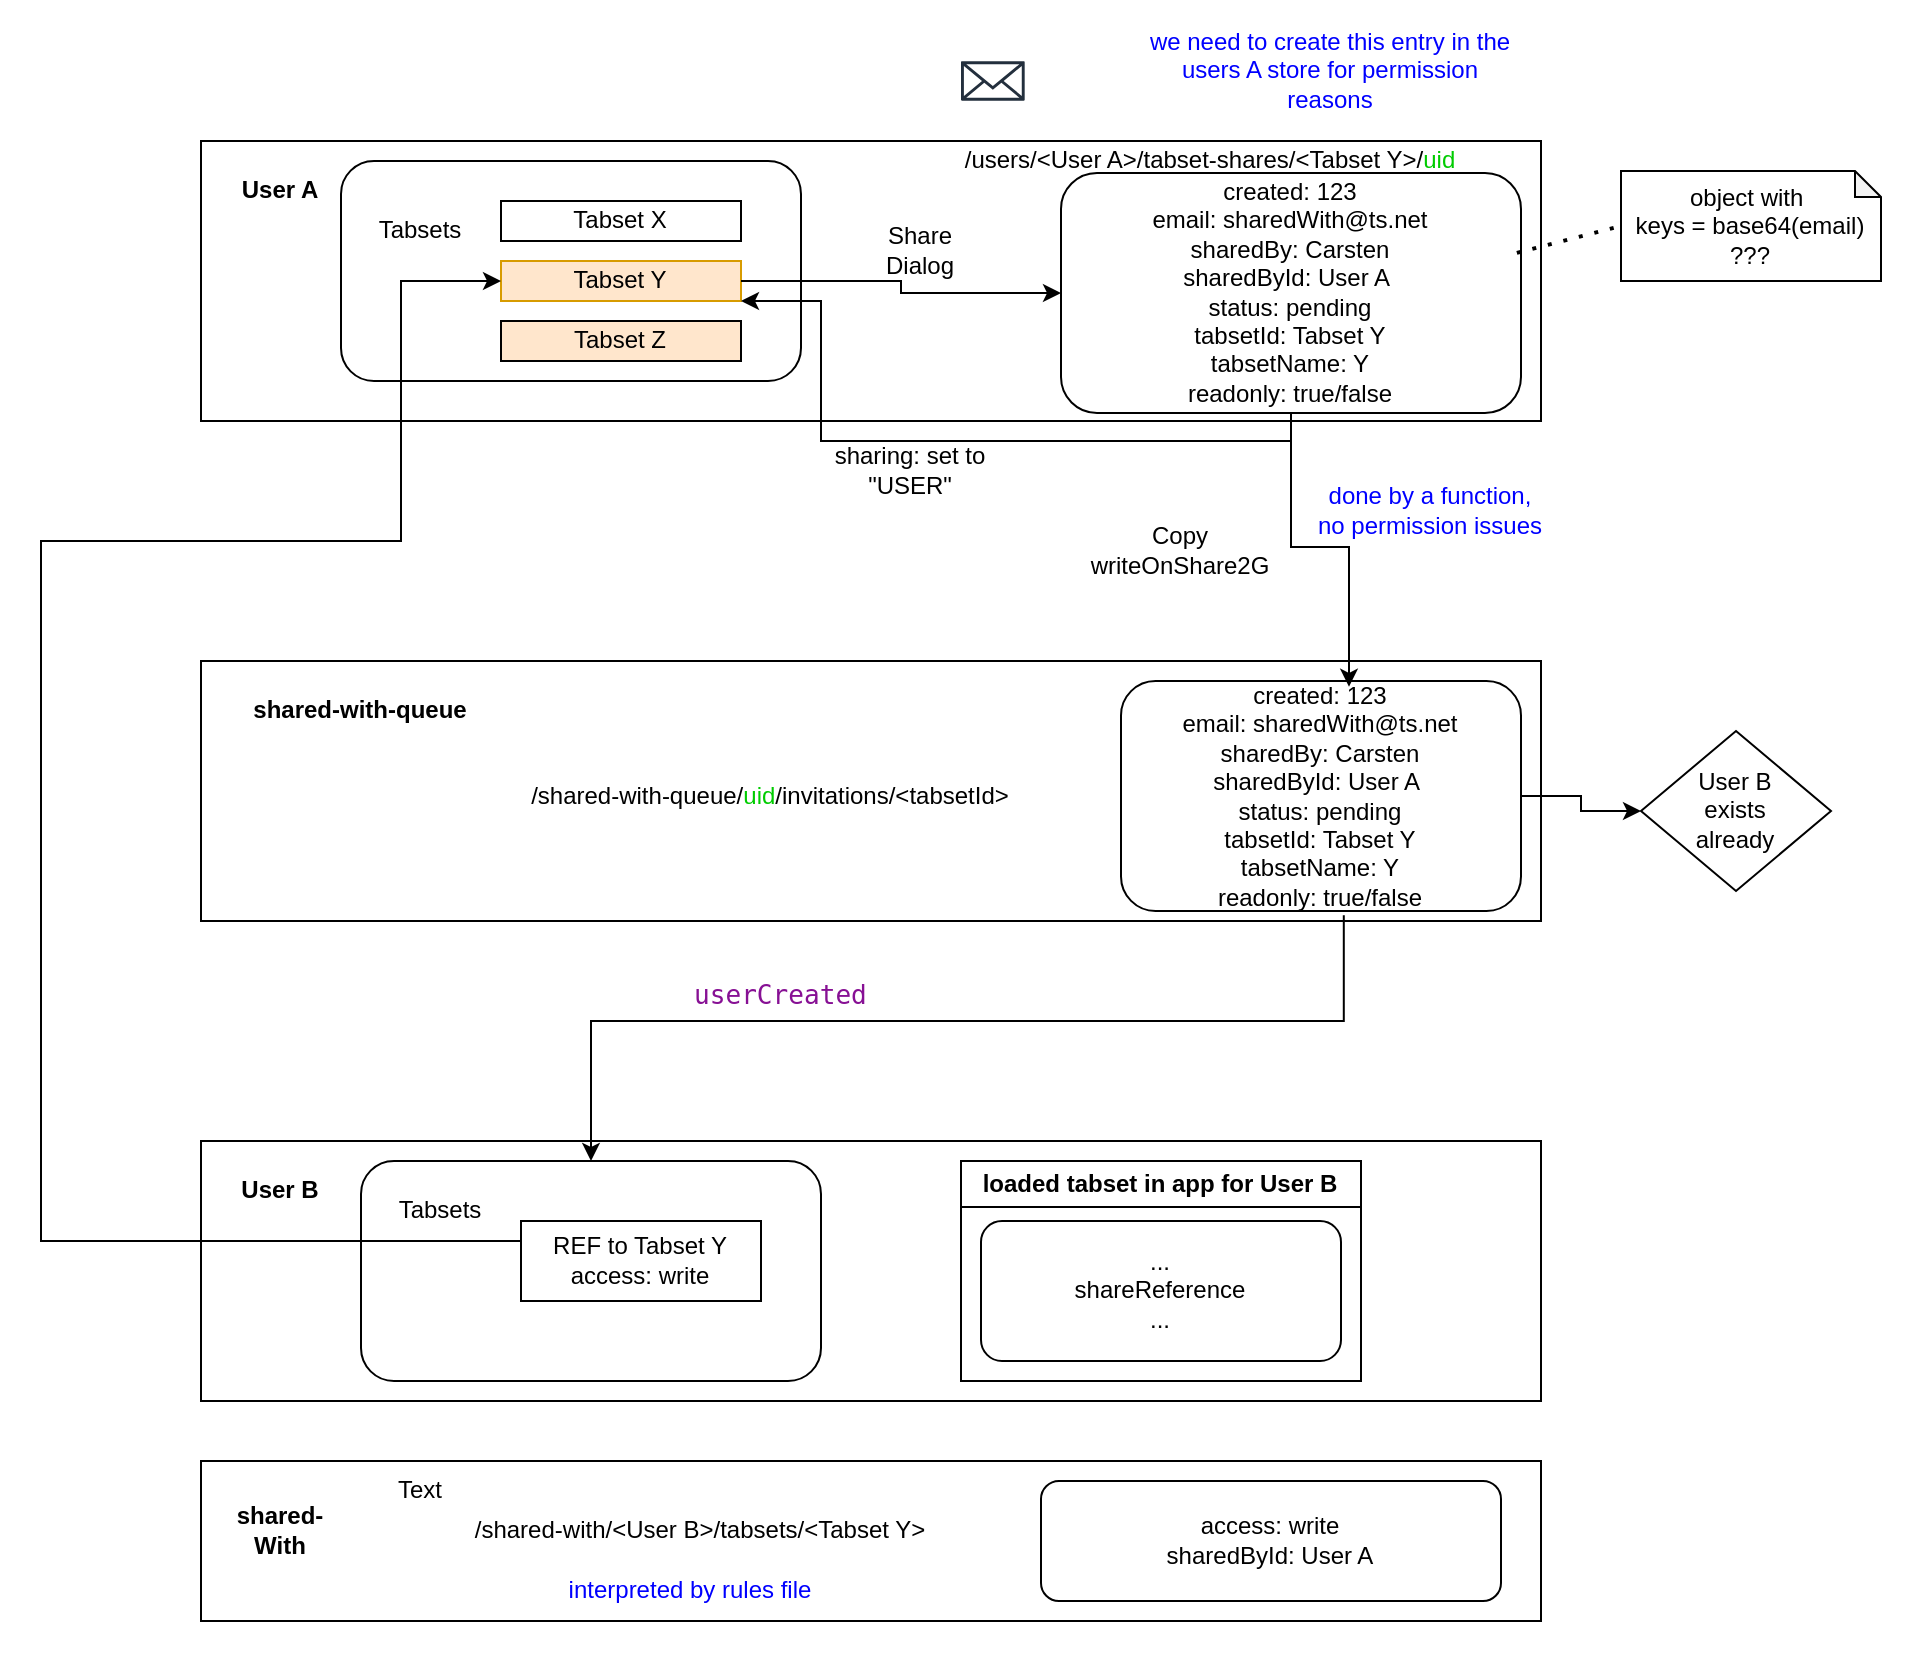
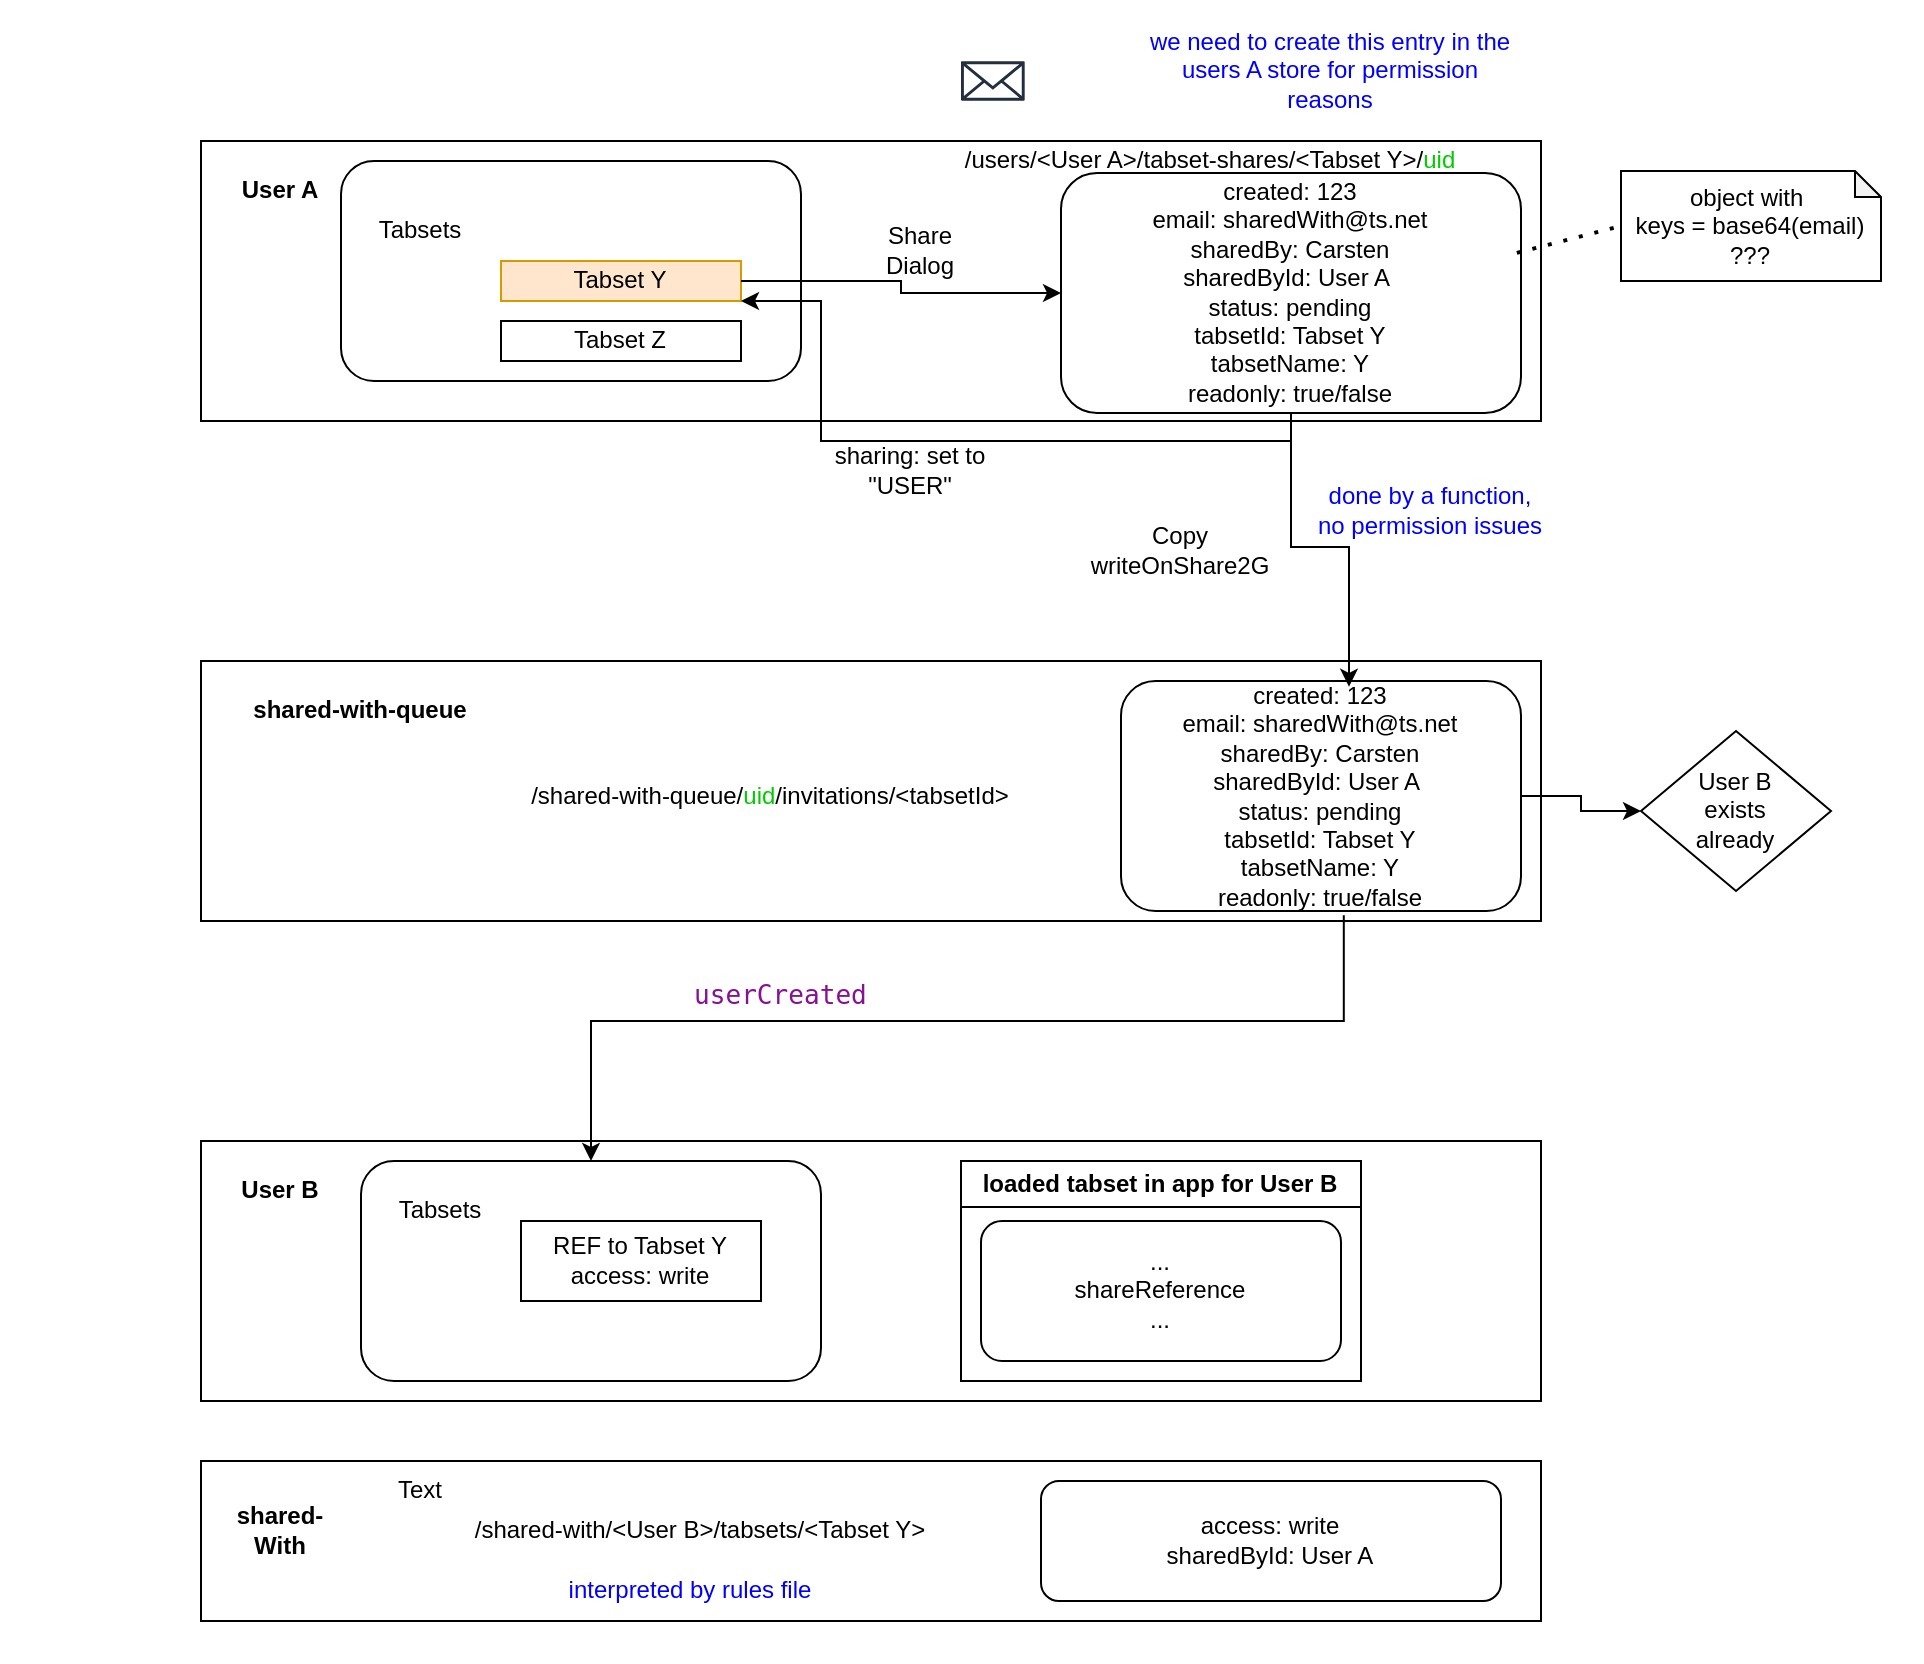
- <mxCell id="6" value="Tabset X" style="rounded=0;whiteSpace=wrap;html=1;" parent="1" vertex="1"><mxGeometry x="250" y="100" width="120" height="20" as="geometry" /></mxCell>
- <mxCell id="8" value="Tabset Z" style="rounded=0;whiteSpace=wrap;html=1;fillColor=#ffe6cc;" parent="1" vertex="1"><mxGeometry x="250" y="160" width="120" height="20" as="geometry" /></mxCell>
+ <mxCell id="8" value="Tabset Z" style="rounded=0;whiteSpace=wrap;html=1;" parent="1" vertex="1"><mxGeometry x="250" y="160" width="120" height="20" as="geometry" /></mxCell>
- <mxCell id="26" style="edgeStyle=orthogonalEdgeStyle;rounded=0;orthogonalLoop=1;jettySize=auto;html=1;entryX=0;entryY=0.5;entryDx=0;entryDy=0;" parent="1" source="27" target="7" edge="1"><mxGeometry relative="1" as="geometry"><Array as="points"><mxPoint x="20" y="620" /><mxPoint x="20" y="270" /><mxPoint x="200" y="270" /><mxPoint x="200" y="140" /></Array></mxGeometry></mxCell>
